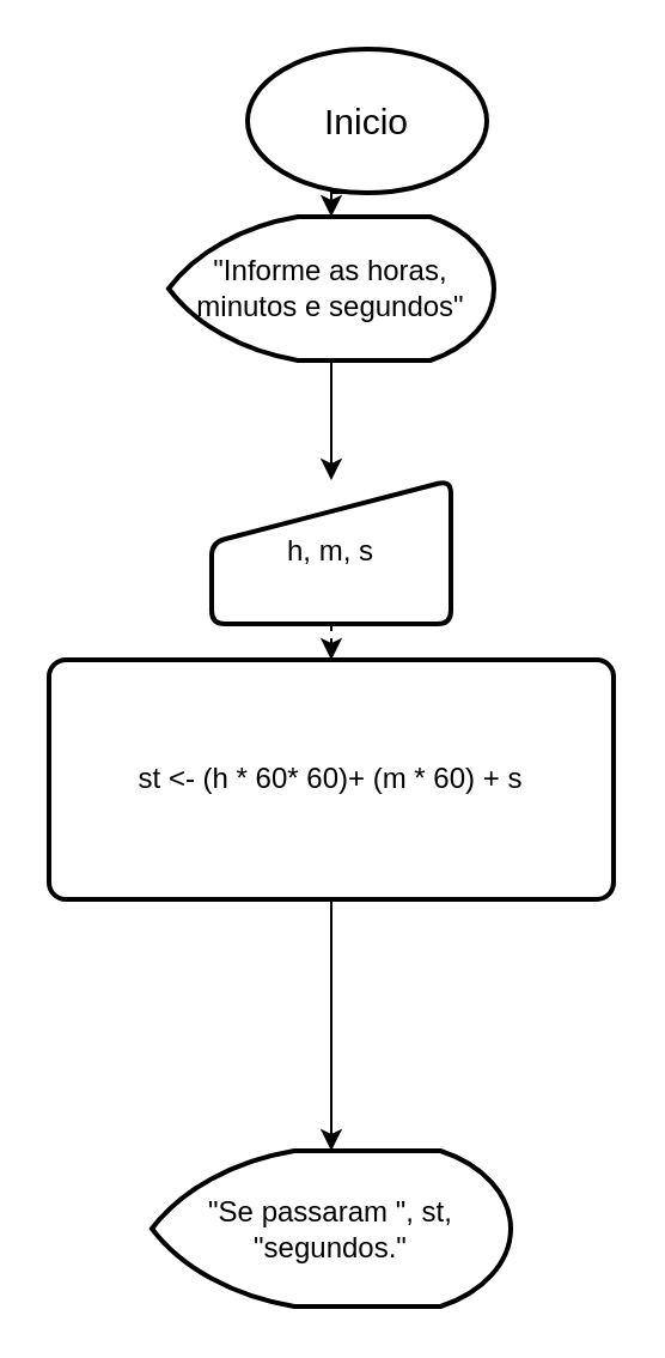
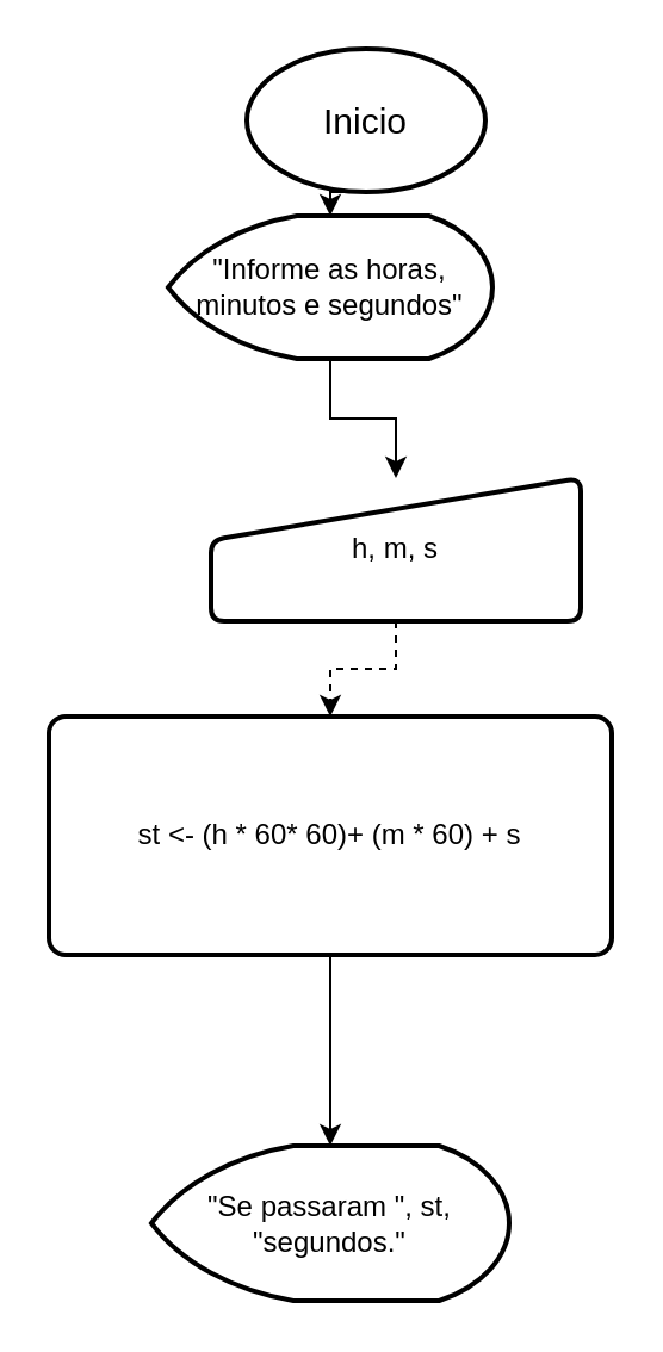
- <mxCell id="7" value="h, m, s" style="html=1;strokeWidth=2;shape=manualInput;whiteSpace=wrap;rounded=1;size=26;arcSize=11;" vertex="1" parent="1"><mxGeometry x="88" y="200" width="100" height="60" as="geometry" /></mxCell>
+ <mxCell id="7" value="h, m, s" style="html=1;strokeWidth=2;shape=manualInput;whiteSpace=wrap;rounded=1;size=26;arcSize=11;" vertex="1" parent="1"><mxGeometry x="88" y="200" width="155" height="60" as="geometry" /></mxCell>
- <mxCell id="9" value="st &amp;lt;- (h * 60* 60)+ (m * 60) + s" style="rounded=1;whiteSpace=wrap;html=1;absoluteArcSize=1;arcSize=14;strokeWidth=2;" vertex="1" parent="1"><mxGeometry x="20" y="275" width="236" height="100" as="geometry" /></mxCell>
+ <mxCell id="9" value="st &amp;lt;- (h * 60* 60)+ (m * 60) + s" style="rounded=1;whiteSpace=wrap;html=1;absoluteArcSize=1;arcSize=14;strokeWidth=2;" vertex="1" parent="1"><mxGeometry x="20" y="300" width="236" height="100" as="geometry" /></mxCell>
